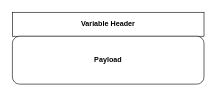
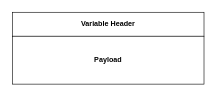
- <mxCell id="3" value="Payload" style="whiteSpace=wrap;html=1;fillColor=light-dark(#FFFFFF,#FFFFFF);fontColor=light-dark(#000000,#000000);fontStyle=1;strokeColor=light-dark(#000000,#000000);rounded=1;" parent="1" vertex="1"><mxGeometry x="20" y="60" width="320" height="80" as="geometry" /></mxCell>
+ <mxCell id="3" value="Payload" style="rounded=0;whiteSpace=wrap;html=1;fillColor=light-dark(#FFFFFF,#FFFFFF);fontColor=light-dark(#000000,#000000);fontStyle=1;strokeColor=light-dark(#000000,#000000);" parent="1" vertex="1"><mxGeometry x="20" y="60" width="320" height="80" as="geometry" /></mxCell>
